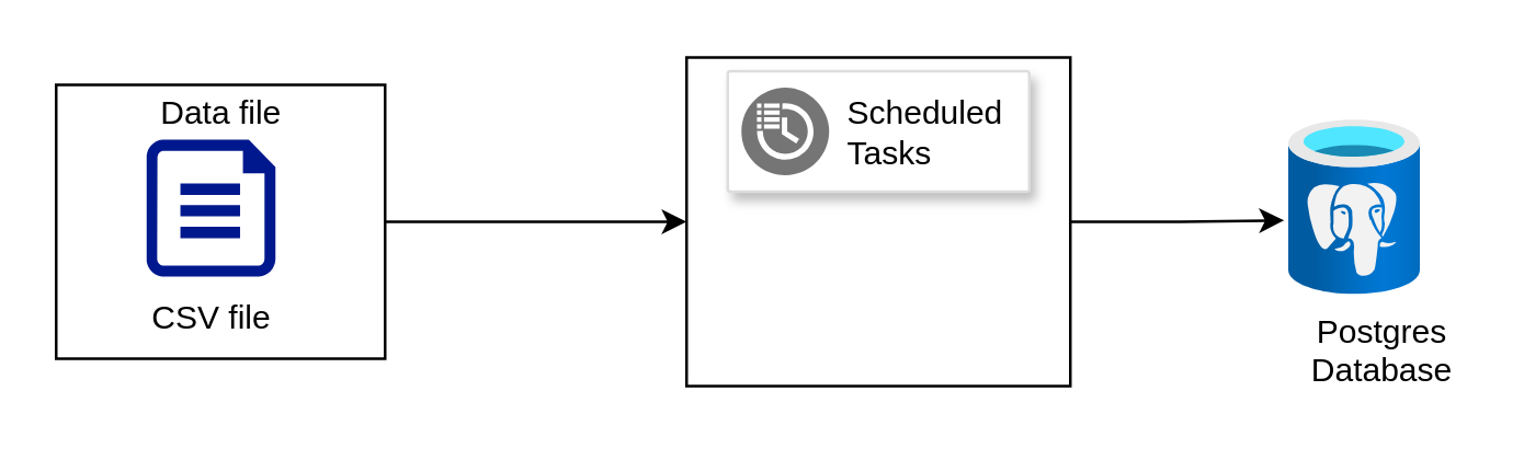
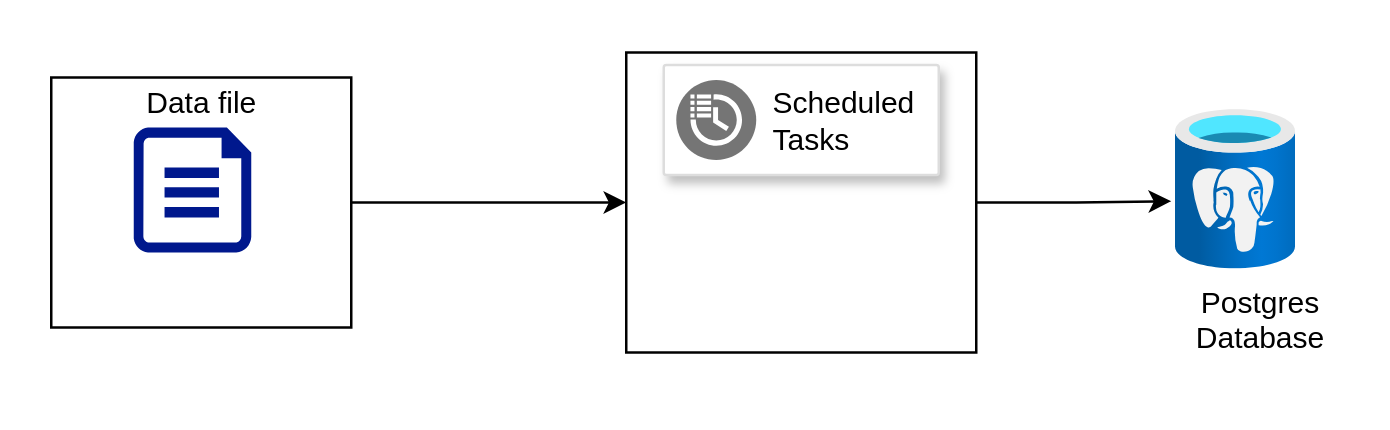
- <mxCell id="6" value="CSV file" style="text;html=1;align=center;verticalAlign=middle;whiteSpace=wrap;rounded=0;" vertex="1" parent="1"><mxGeometry x="46.5" y="100.5" width="60" height="30" as="geometry" /></mxCell>
